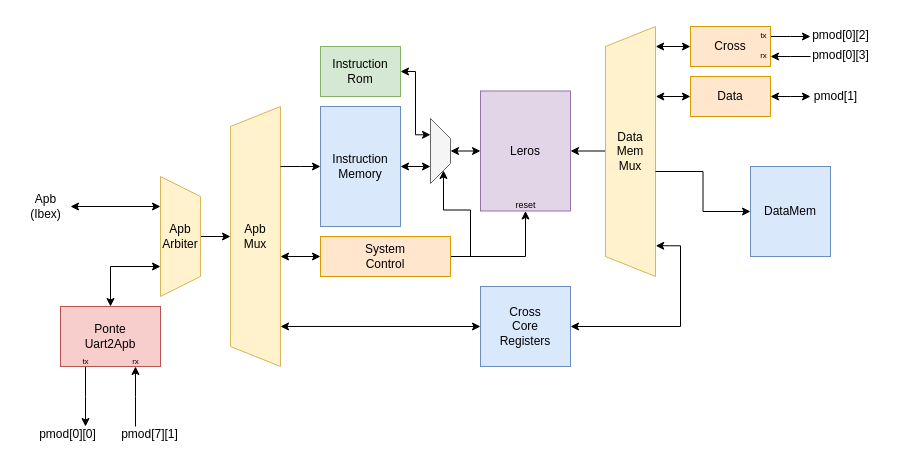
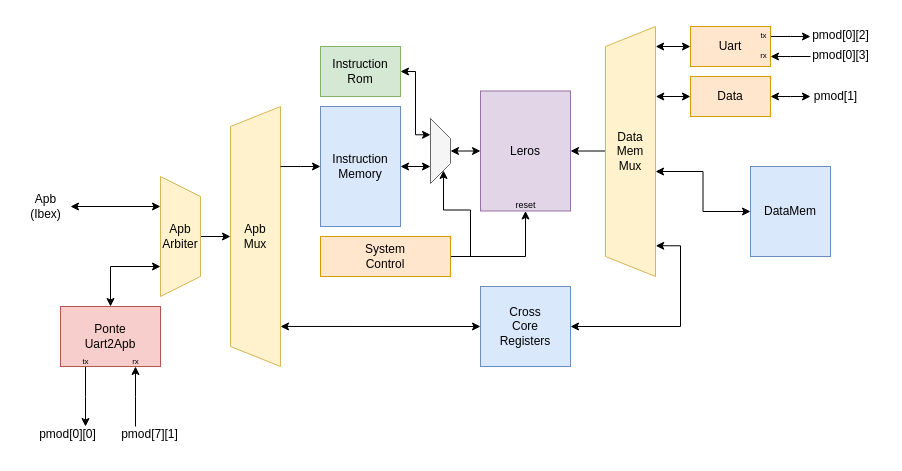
- <mxCell id="7" value="Cross" style="rounded=0;whiteSpace=wrap;html=1;fillColor=#ffe6cc;strokeColor=#d79b00;" vertex="1" parent="1"><mxGeometry x="690" y="26" width="80" height="40" as="geometry" /></mxCell>
+ <mxCell id="7" value="Uart" style="rounded=0;whiteSpace=wrap;html=1;fillColor=#ffe6cc;strokeColor=#d79b00;" vertex="1" parent="1"><mxGeometry x="690" y="26" width="80" height="40" as="geometry" /></mxCell>
- <mxCell id="33" style="edgeStyle=orthogonalEdgeStyle;rounded=0;orthogonalLoop=1;jettySize=auto;html=1;exitX=0;exitY=0.5;exitDx=0;exitDy=0;entryX=0.42;entryY=1.001;entryDx=0;entryDy=0;entryPerimeter=0;startArrow=classic;startFill=1;endArrow=none;" edge="1" parent="1" source="11" target="4"><mxGeometry relative="1" as="geometry" /></mxCell>
+ <mxCell id="33" style="edgeStyle=orthogonalEdgeStyle;rounded=0;orthogonalLoop=1;jettySize=auto;html=1;exitX=0;exitY=0.5;exitDx=0;exitDy=0;entryX=0.42;entryY=1.001;entryDx=0;entryDy=0;entryPerimeter=0;startArrow=classic;startFill=1;" edge="1" parent="1" source="11" target="4"><mxGeometry relative="1" as="geometry" /></mxCell>
- <mxCell id="30" style="edgeStyle=orthogonalEdgeStyle;rounded=0;orthogonalLoop=1;jettySize=auto;html=1;exitX=0;exitY=0.5;exitDx=0;exitDy=0;entryX=0.423;entryY=1;entryDx=0;entryDy=0;entryPerimeter=0;startArrow=classic;startFill=1;" edge="1" parent="1" source="20" target="23"><mxGeometry relative="1" as="geometry" /></mxCell>
